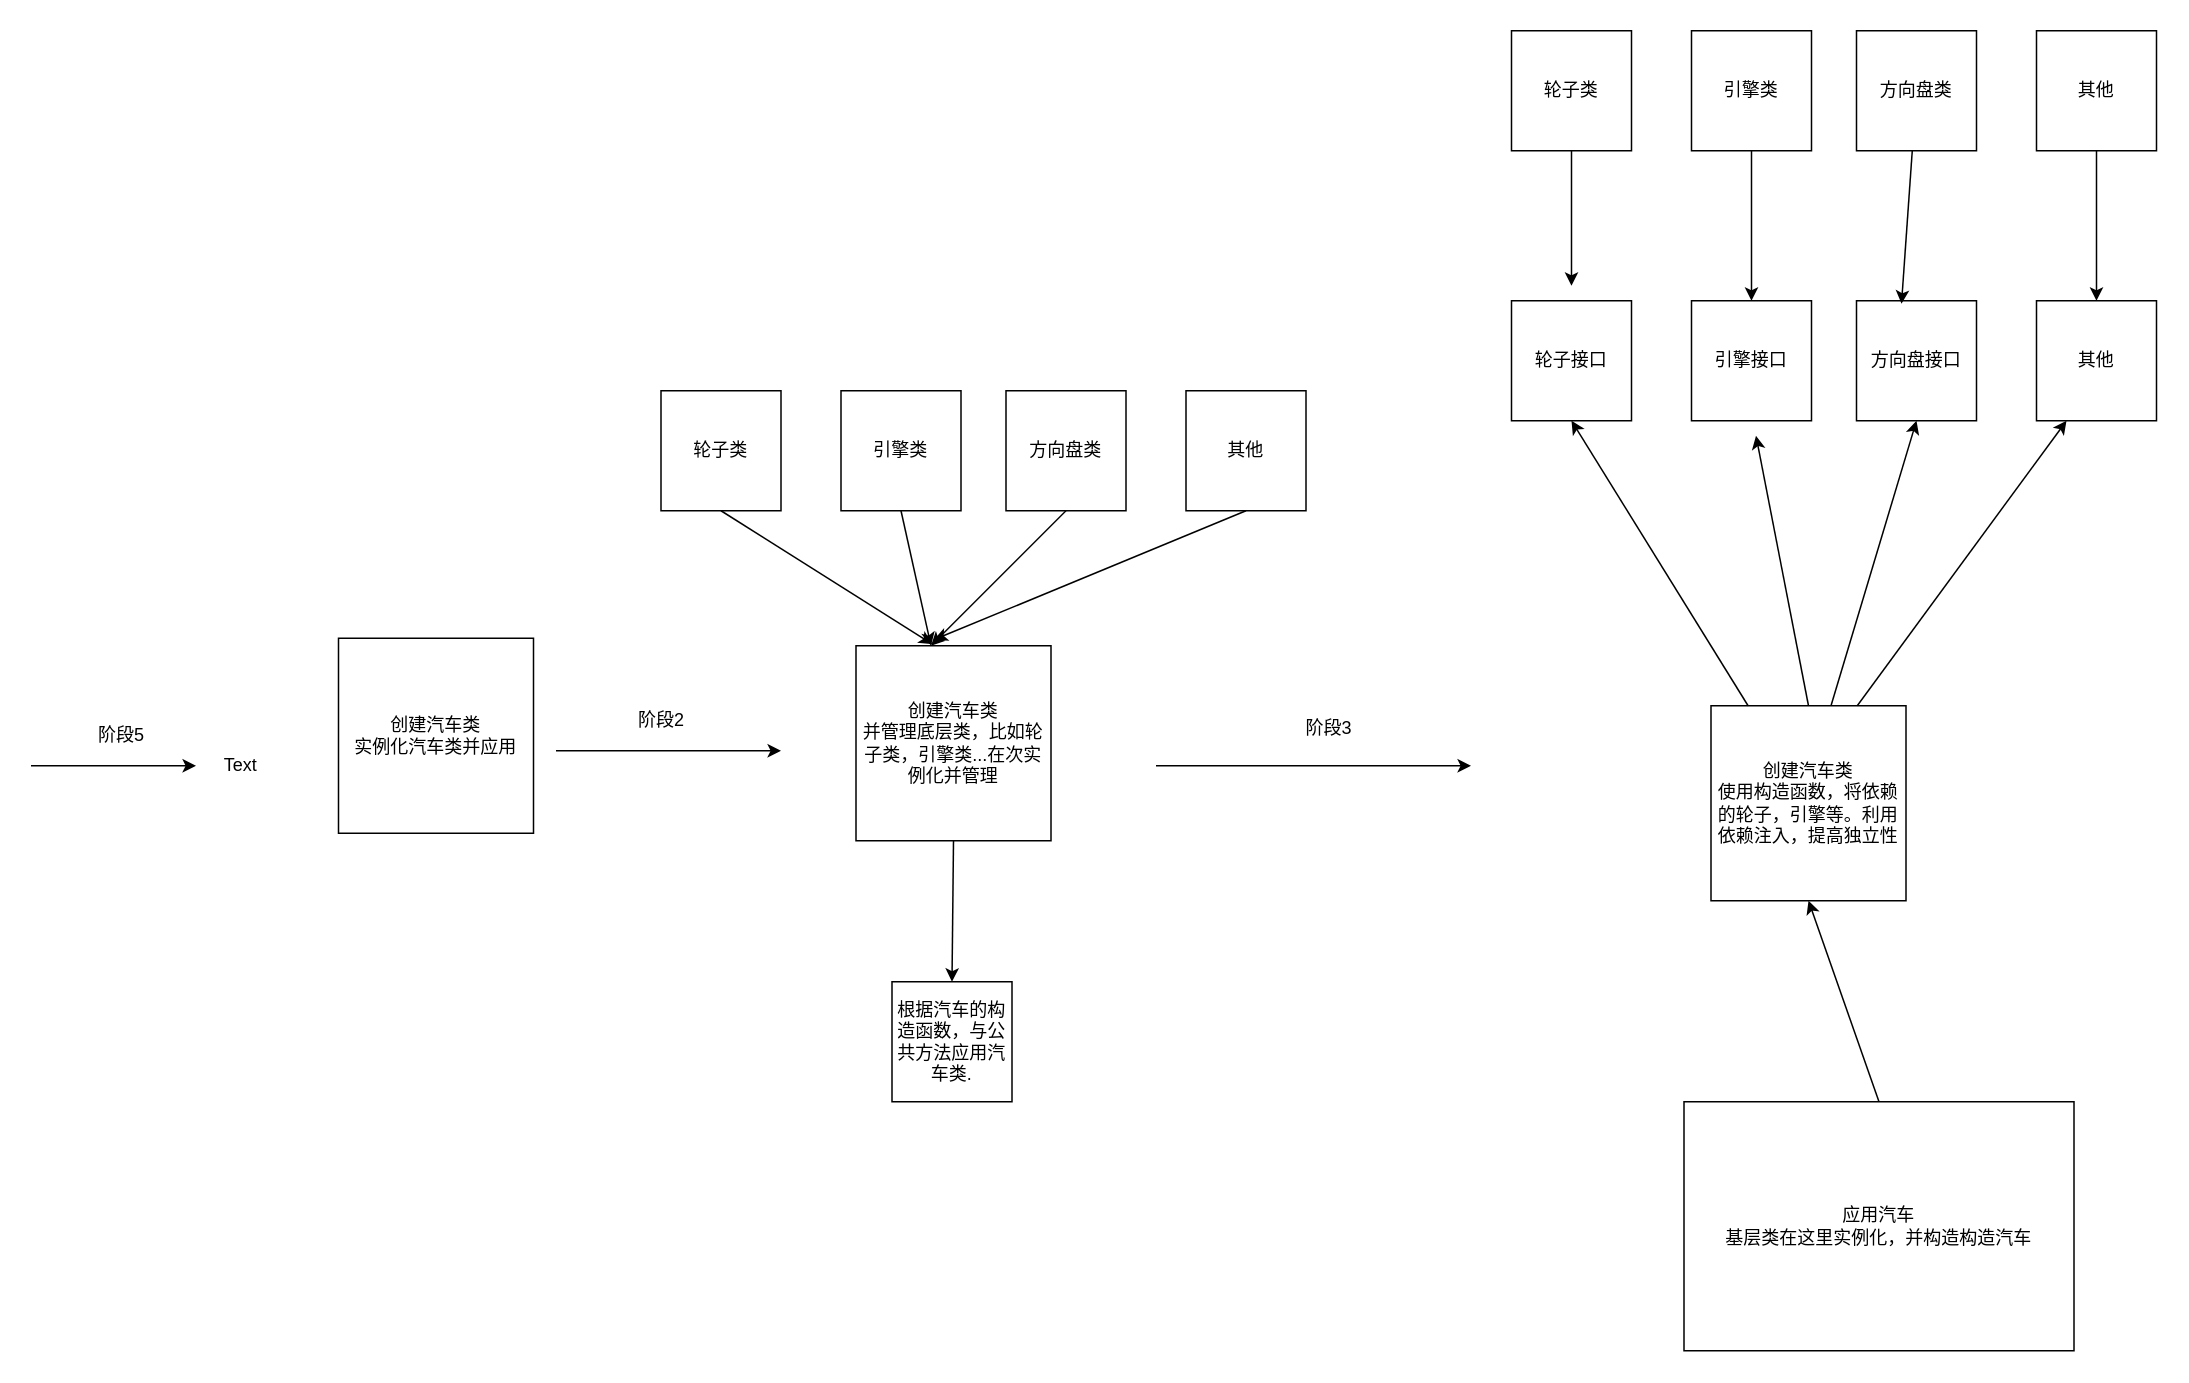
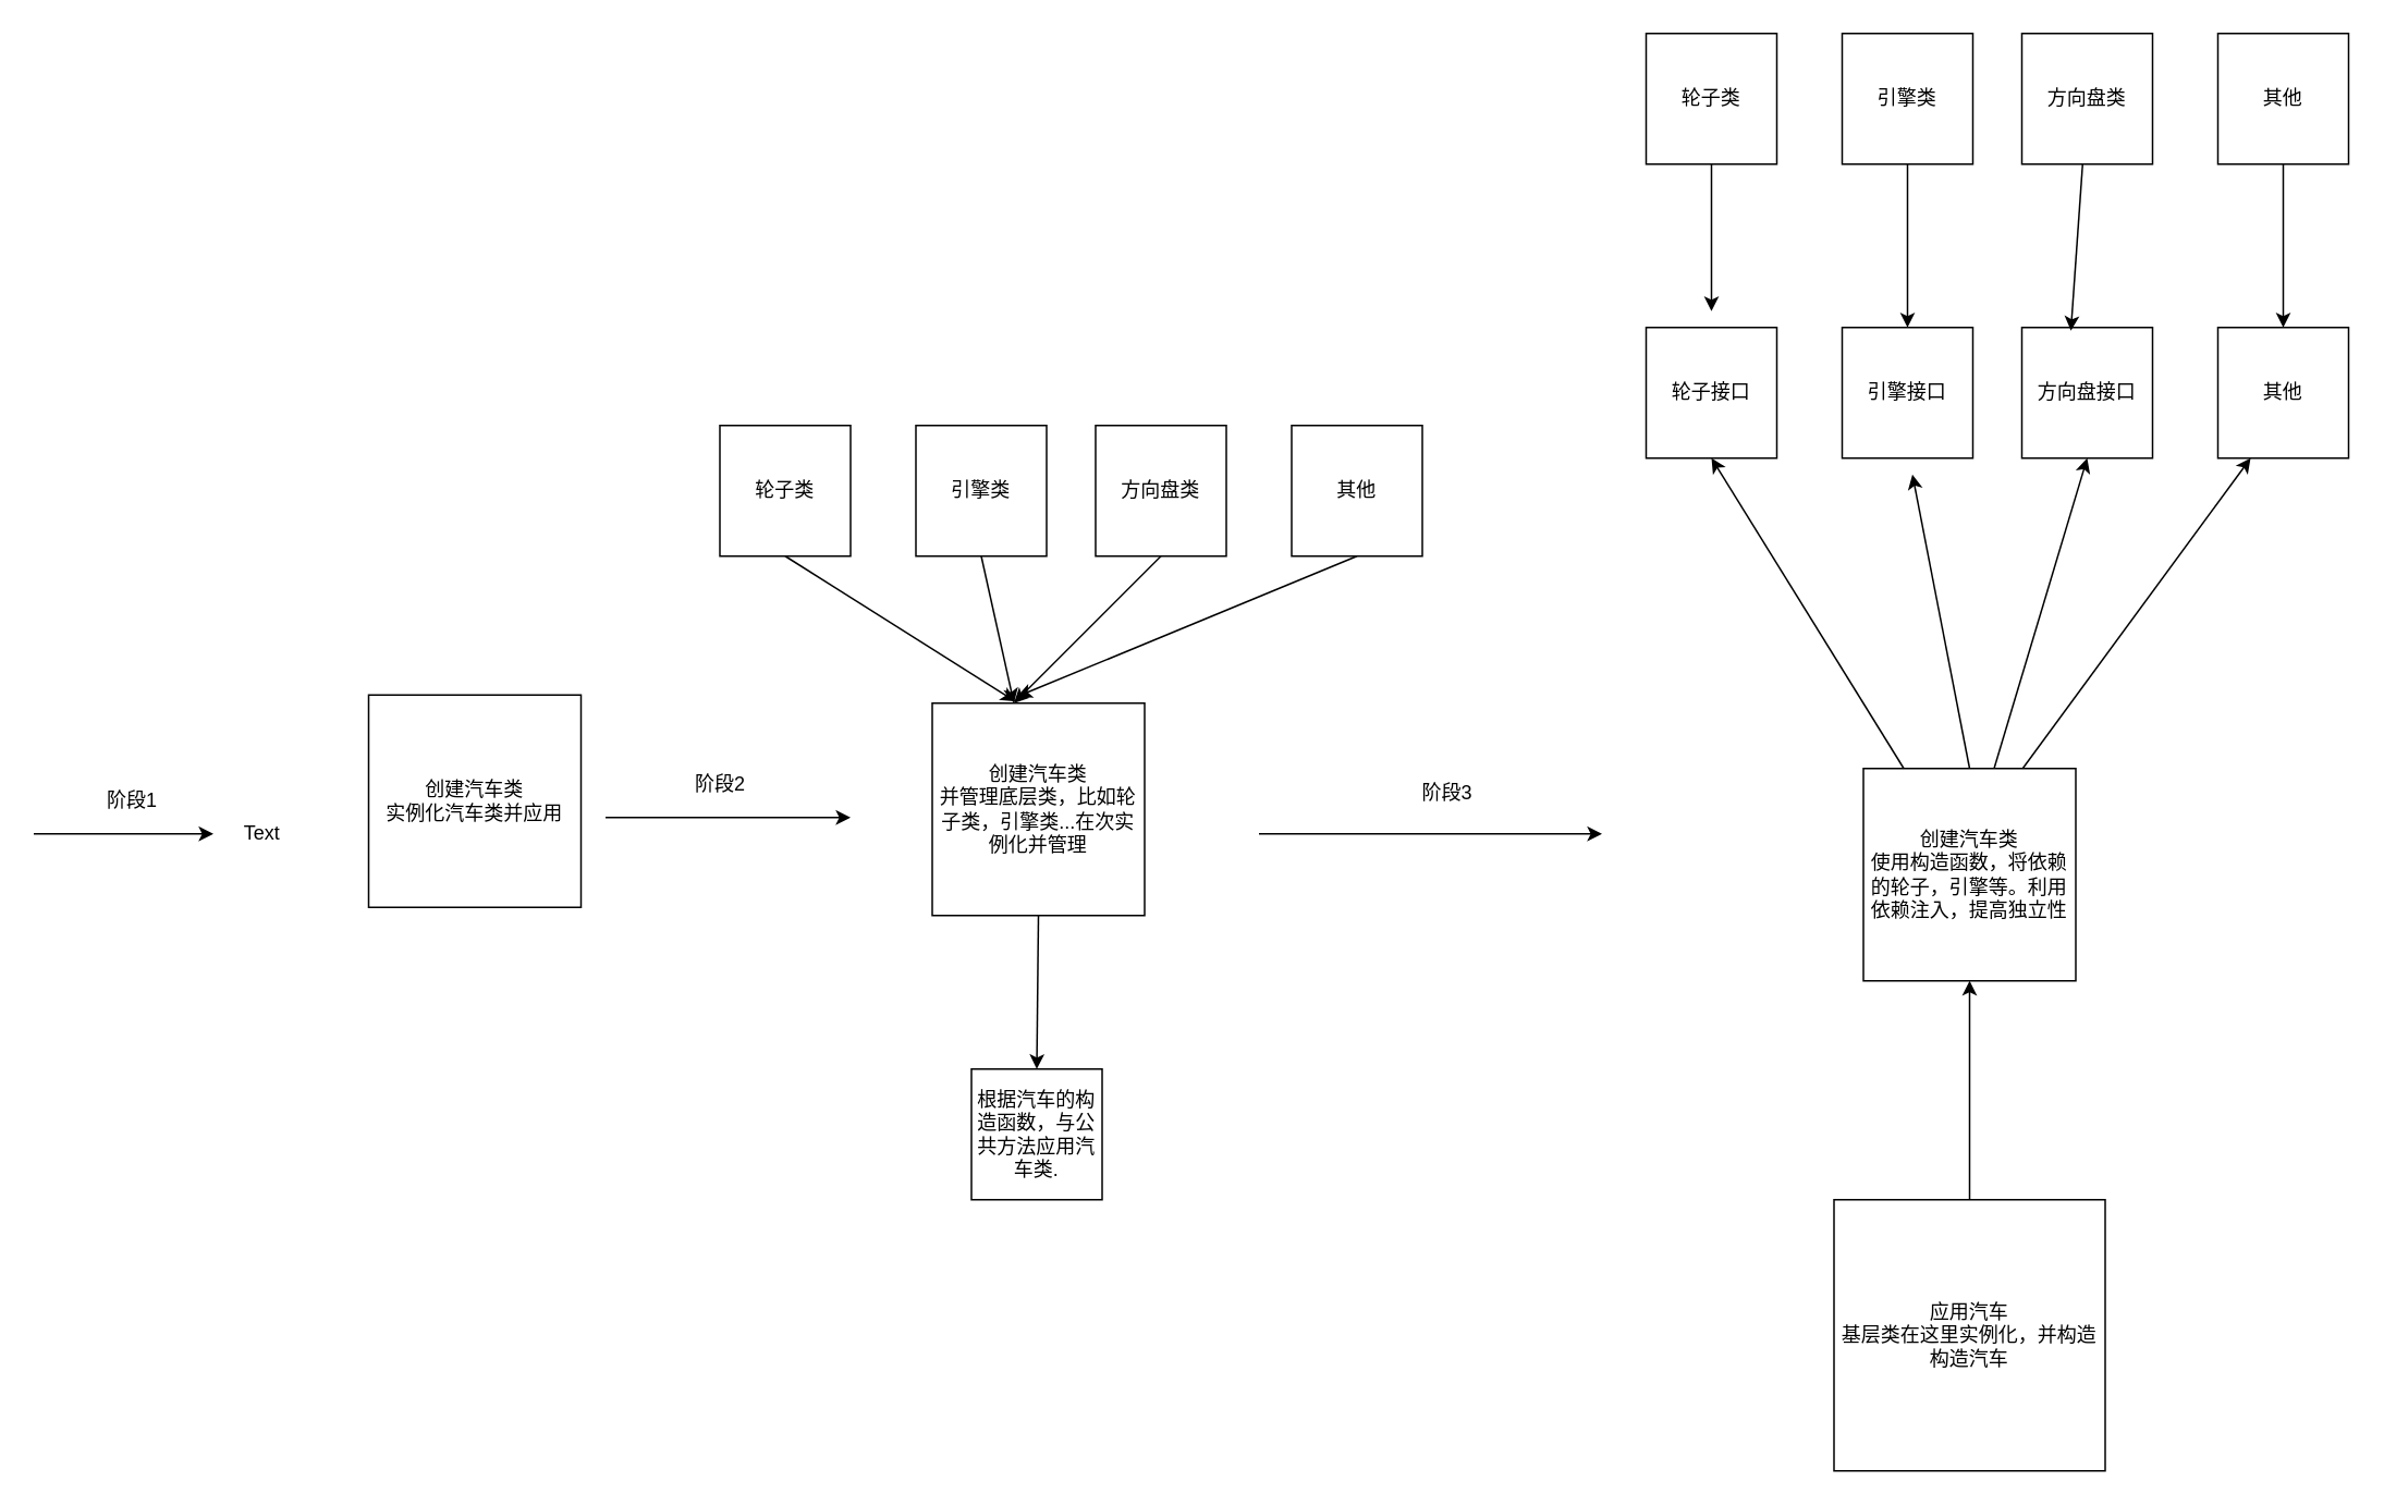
- <mxCell id="39" value="阶段5" style="text;html=1;align=center;verticalAlign=middle;resizable=0;points=[];autosize=1;strokeColor=none;fillColor=none;" vertex="1" parent="1"><mxGeometry x="55" y="475" width="50" height="30" as="geometry" /></mxCell>
+ <mxCell id="39" value="阶段1" style="text;html=1;align=center;verticalAlign=middle;resizable=0;points=[];autosize=1;strokeColor=none;fillColor=none;" vertex="1" parent="1"><mxGeometry x="55" y="475" width="50" height="30" as="geometry" /></mxCell>
- <mxCell id="35" value="应用汽车&lt;br&gt;基层类在这里实例化，并构造构造汽车" style="whiteSpace=wrap;html=1;aspect=fixed;" vertex="1" parent="1"><mxGeometry x="1122" y="734" width="260" height="166" as="geometry" /></mxCell>
+ <mxCell id="35" value="应用汽车&lt;br&gt;基层类在这里实例化，并构造构造汽车" style="whiteSpace=wrap;html=1;aspect=fixed;" vertex="1" parent="1"><mxGeometry x="1122" y="734" width="166" height="166" as="geometry" /></mxCell>
